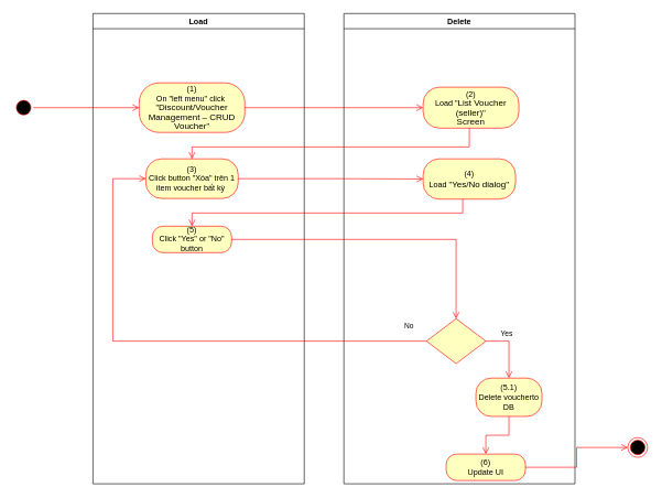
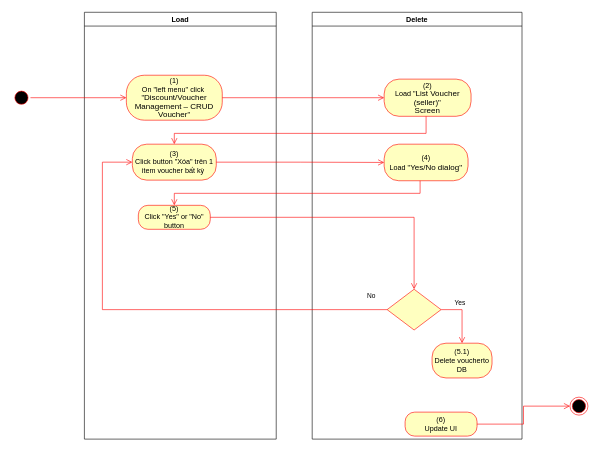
- <mxCell id="12" value="" style="edgeStyle=orthogonalEdgeStyle;html=1;verticalAlign=bottom;endArrow=open;endSize=8;strokeColor=#ff0000;rounded=0;exitX=0.5;exitY=1;exitDx=0;exitDy=0;entryX=0.5;entryY=0;entryDx=0;entryDy=0;" edge="1" parent="6" source="10" target="11"><mxGeometry relative="1" as="geometry"><mxPoint x="170" y="642" as="targetPoint" /></mxGeometry></mxCell>
